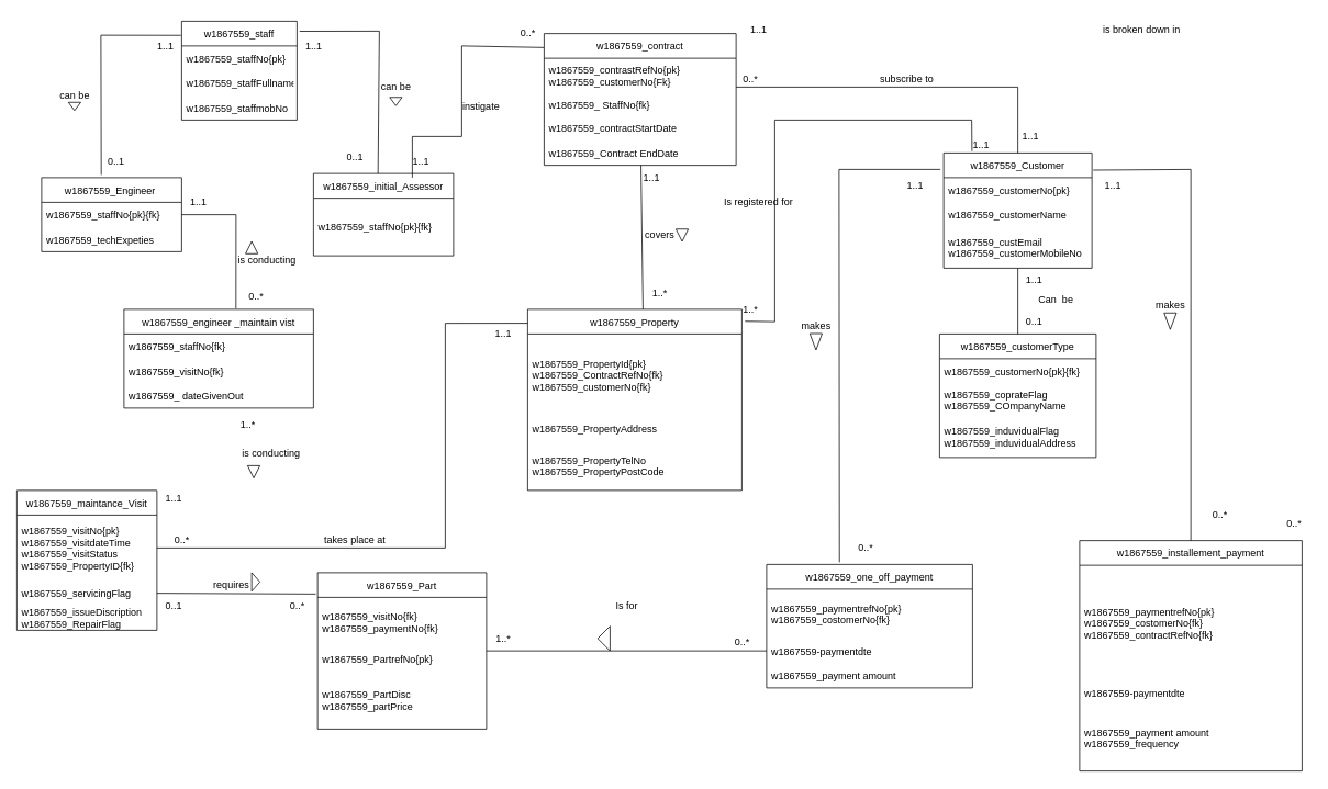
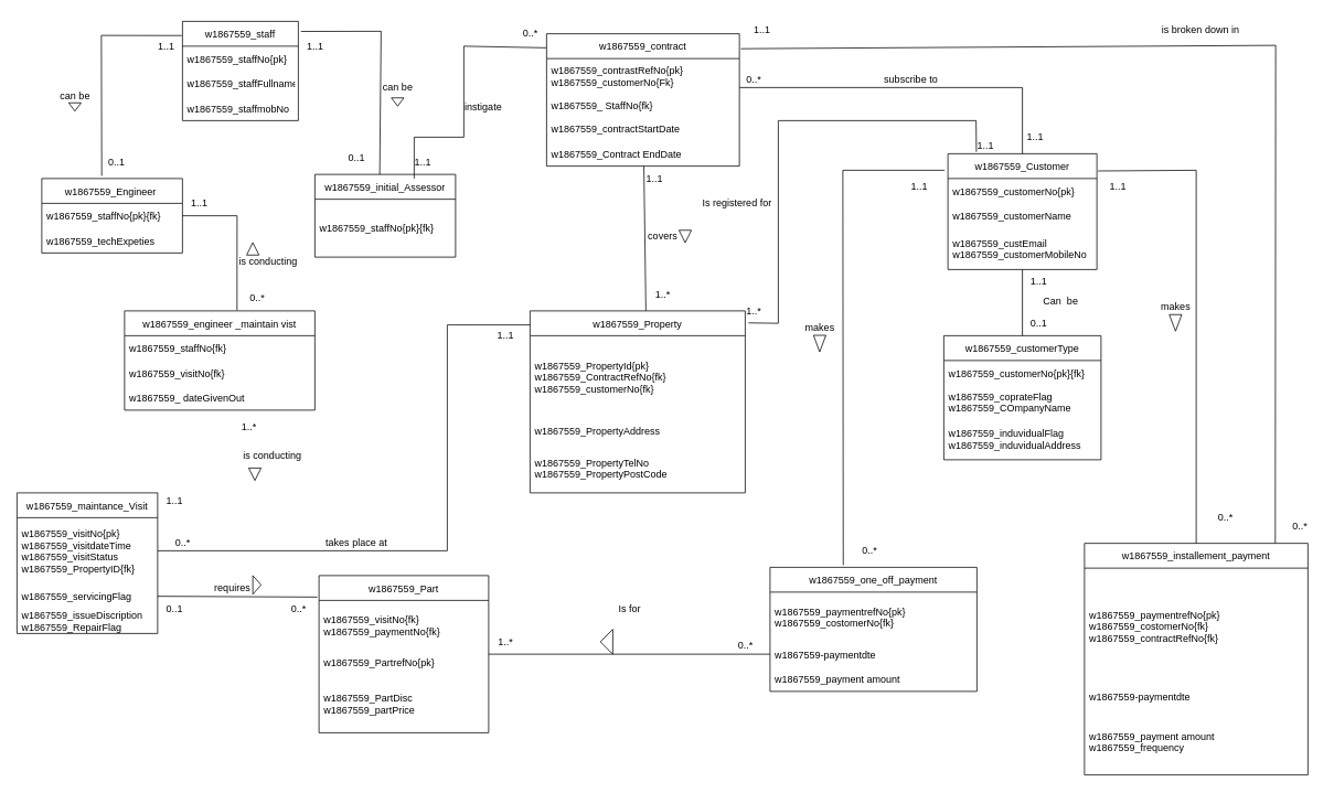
- <mxCell id="88" value="is broken down in" style="text;html=1;align=center;verticalAlign=middle;resizable=0;points=[];autosize=1;strokeColor=none;fillColor=none;" parent="1" vertex="1"><mxGeometry x="1325" y="20" width="120" height="30" as="geometry" /></mxCell>
+ <mxCell id="88" value="is broken down in" style="text;html=1;align=center;verticalAlign=middle;resizable=0;points=[];autosize=1;strokeColor=none;fillColor=none;" parent="1" vertex="1"><mxGeometry x="1390" y="20" width="120" height="30" as="geometry" /></mxCell>
+ <mxCell id="81" value="" style="endArrow=none;html=1;rounded=0;exitX=0.854;exitY=-0.001;exitDx=0;exitDy=0;exitPerimeter=0;entryX=1.008;entryY=0.113;entryDx=0;entryDy=0;entryPerimeter=0;" parent="1" source="6" target="77" edge="1"><mxGeometry width="50" height="50" relative="1" as="geometry"><mxPoint x="1590" y="205" as="sourcePoint" /><mxPoint x="1640" y="155" as="targetPoint" /><Array as="points"><mxPoint x="1541" y="54" /></Array></mxGeometry></mxCell>
- <mxCell id="113" value="Is registered for" style="text;html=1;align=center;verticalAlign=middle;resizable=0;points=[];autosize=1;strokeColor=none;fillColor=none;" vertex="1" parent="1"><mxGeometry x="865" y="230" width="110" height="30" as="geometry" /></mxCell>
+ <mxCell id="113" value="Is registered for" style="text;html=1;align=center;verticalAlign=middle;resizable=0;points=[];autosize=1;strokeColor=none;fillColor=none;" vertex="1" parent="1"><mxGeometry x="835" y="230" width="110" height="30" as="geometry" /></mxCell>
